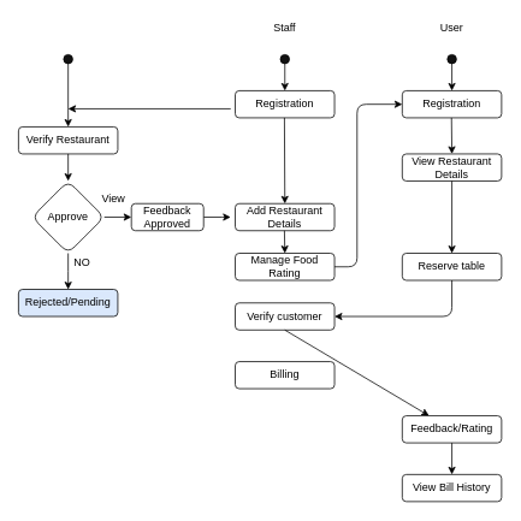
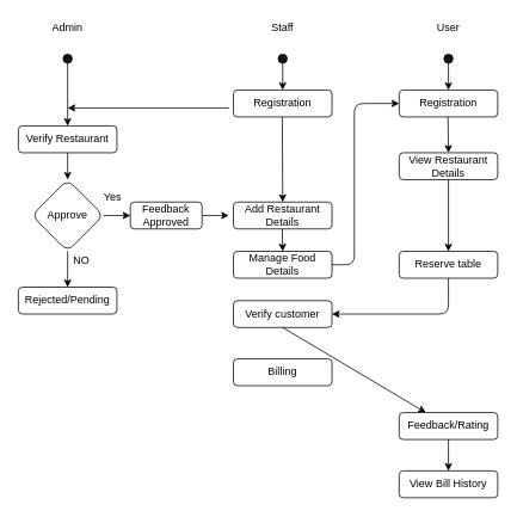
+ <mxCell id="3" value="Admin" style="text;html=1;strokeColor=none;fillColor=none;align=center;verticalAlign=middle;whiteSpace=wrap;rounded=0;" parent="1" vertex="1"><mxGeometry x="55" y="20" width="40" height="20" as="geometry" /></mxCell>
- <mxCell id="13" value="View" style="text;html=1;align=center;verticalAlign=middle;resizable=0;points=[];autosize=1;" parent="1" vertex="1"><mxGeometry x="105" y="210" width="40" height="20" as="geometry" /></mxCell>
+ <mxCell id="13" value="Yes" style="text;html=1;align=center;verticalAlign=middle;resizable=0;points=[];autosize=1;" parent="1" vertex="1"><mxGeometry x="105" y="210" width="40" height="20" as="geometry" /></mxCell>
- <mxCell id="24" value="Manage Food Rating" style="rounded=1;whiteSpace=wrap;html=1;fillColor=#FFFFFF;shadow=0;sketch=0;glass=0;" parent="1" vertex="1"><mxGeometry x="260" y="280" width="110" height="30" as="geometry" /></mxCell>
+ <mxCell id="24" value="Manage Food Details" style="rounded=1;whiteSpace=wrap;html=1;fillColor=#FFFFFF;shadow=0;sketch=0;glass=0;" parent="1" vertex="1"><mxGeometry x="260" y="280" width="110" height="30" as="geometry" /></mxCell>
- <mxCell id="15" value="Rejected/Pending" style="rounded=1;whiteSpace=wrap;html=1;fillColor=#dae8fc;shadow=0;sketch=0;glass=0;" parent="1" vertex="1"><mxGeometry x="20" y="320" width="110" height="30" as="geometry" /></mxCell>
+ <mxCell id="15" value="Rejected/Pending" style="rounded=1;whiteSpace=wrap;html=1;fillColor=#FFFFFF;shadow=0;sketch=0;glass=0;" parent="1" vertex="1"><mxGeometry x="20" y="320" width="110" height="30" as="geometry" /></mxCell>
